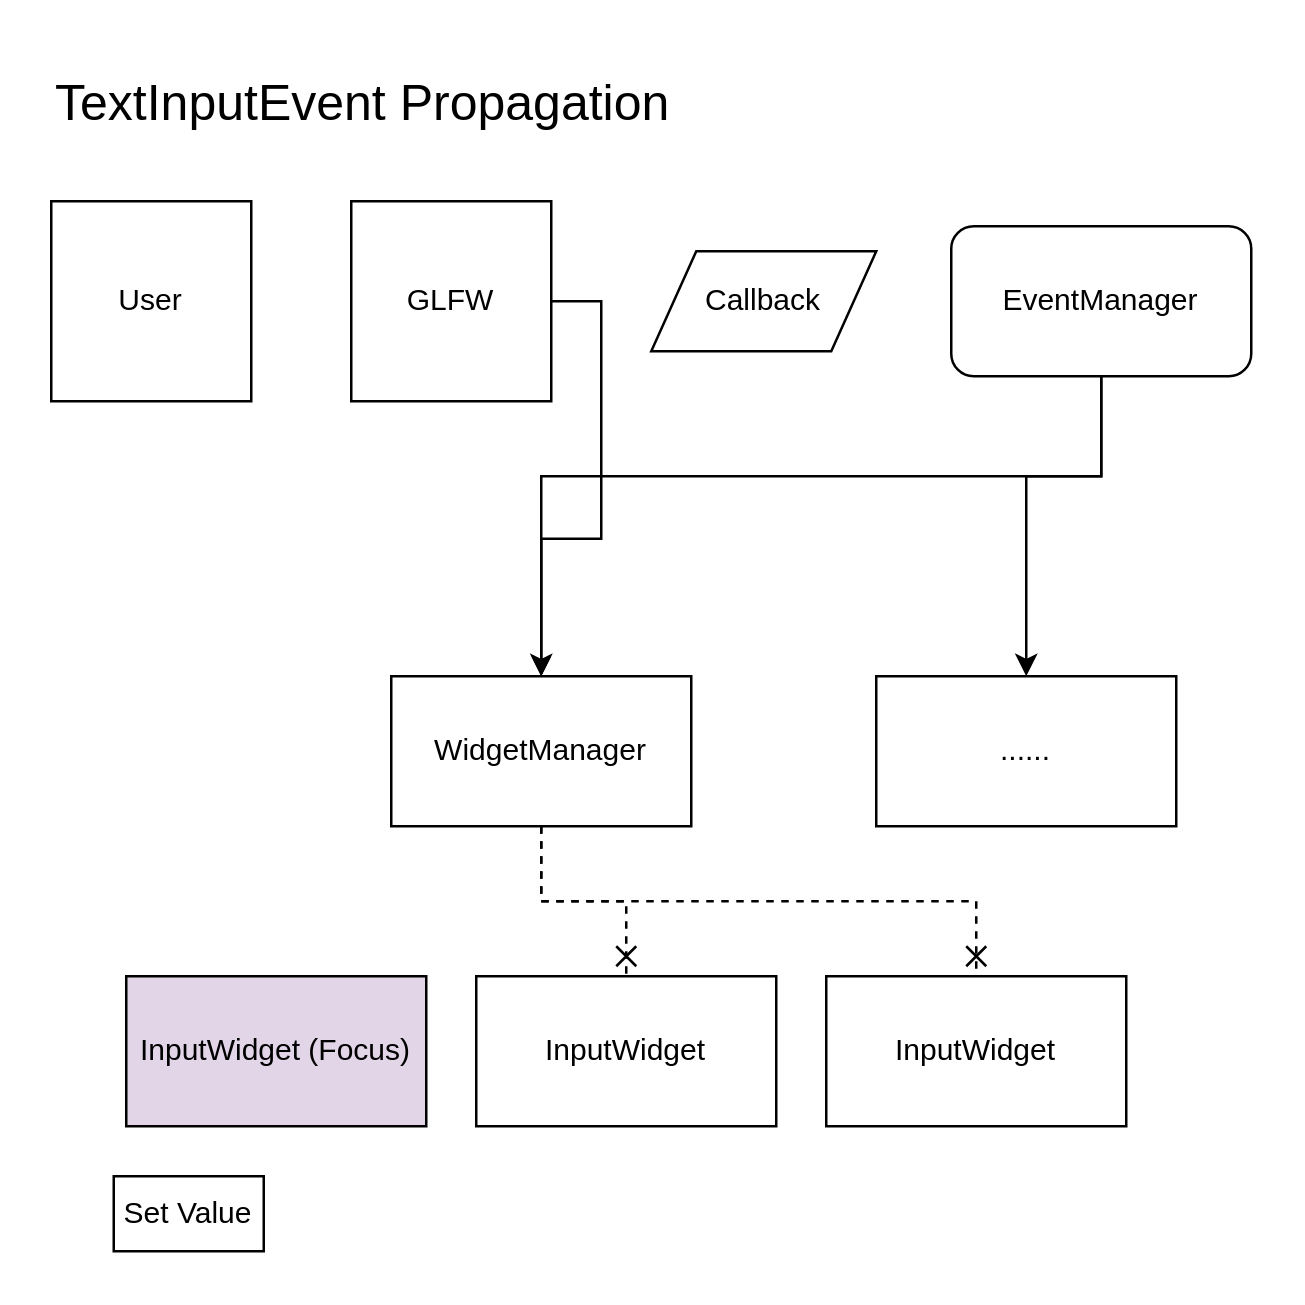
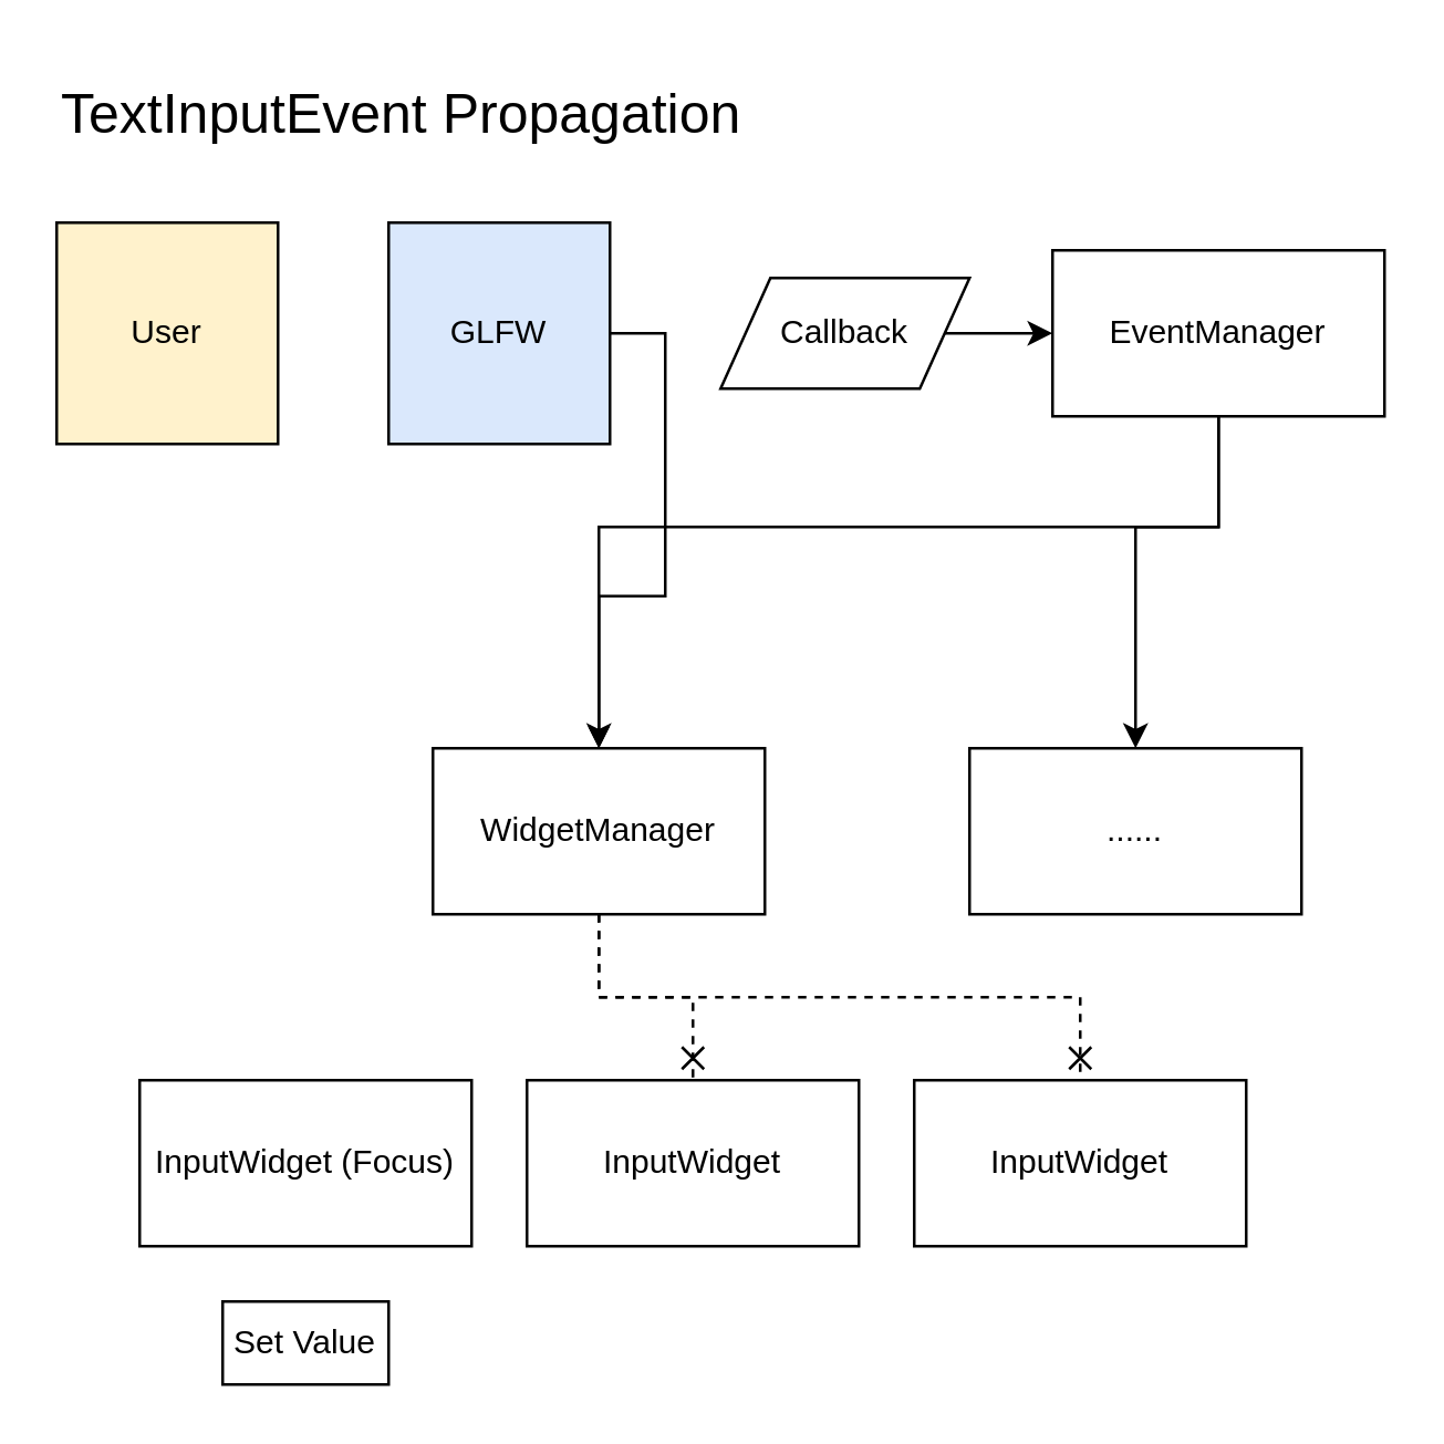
- <mxCell id="4" value="User" style="rounded=0;whiteSpace=wrap;html=1;" vertex="1" parent="1"><mxGeometry x="20" y="80" width="80" height="80" as="geometry" /></mxCell>
+ <mxCell id="4" value="User" style="rounded=0;whiteSpace=wrap;html=1;fillColor=#fff2cc;" vertex="1" parent="1"><mxGeometry x="20" y="80" width="80" height="80" as="geometry" /></mxCell>
- <mxCell id="3" value="GLFW" style="rounded=0;whiteSpace=wrap;html=1;" vertex="1" parent="1"><mxGeometry x="140" y="80" width="80" height="80" as="geometry" /></mxCell>
+ <mxCell id="3" value="GLFW" style="rounded=0;whiteSpace=wrap;html=1;fillColor=#dae8fc;" vertex="1" parent="1"><mxGeometry x="140" y="80" width="80" height="80" as="geometry" /></mxCell>
+ <mxCell id="5" style="edgeStyle=orthogonalEdgeStyle;rounded=0;orthogonalLoop=1;jettySize=auto;html=1;exitX=1;exitY=0.5;exitDx=0;exitDy=0;entryX=0;entryY=0.5;entryDx=0;entryDy=0;" edge="1" parent="1" source="6" target="9"><mxGeometry relative="1" as="geometry" /></mxCell>
- <mxCell id="9" value="EventManager" style="whiteSpace=wrap;html=1;rounded=1;" vertex="1" parent="1"><mxGeometry x="380" y="90" width="120" height="60" as="geometry" /></mxCell>
+ <mxCell id="9" value="EventManager" style="rounded=0;whiteSpace=wrap;html=1;" vertex="1" parent="1"><mxGeometry x="380" y="90" width="120" height="60" as="geometry" /></mxCell>
- <mxCell id="14" value="InputWidget (Focus)" style="rounded=0;whiteSpace=wrap;html=1;fontSize=12;fillColor=#e1d5e7;" vertex="1" parent="1"><mxGeometry x="50" y="390" width="120" height="60" as="geometry" /></mxCell>
+ <mxCell id="14" value="InputWidget (Focus)" style="rounded=0;whiteSpace=wrap;html=1;fontSize=12;" vertex="1" parent="1"><mxGeometry x="50" y="390" width="120" height="60" as="geometry" /></mxCell>
- <mxCell id="15" value="Set Value" style="rounded=0;whiteSpace=wrap;html=1;fontSize=12;" vertex="1" parent="1"><mxGeometry x="45" y="470" width="60" height="30" as="geometry" /></mxCell>
+ <mxCell id="15" value="Set Value" style="rounded=0;whiteSpace=wrap;html=1;fontSize=12;" vertex="1" parent="1"><mxGeometry x="80" y="470" width="60" height="30" as="geometry" /></mxCell>
